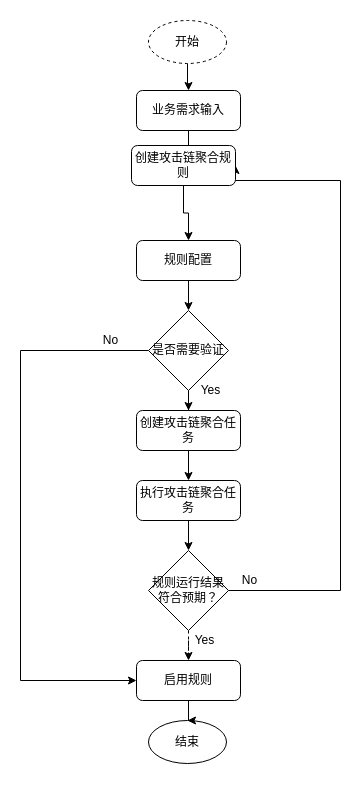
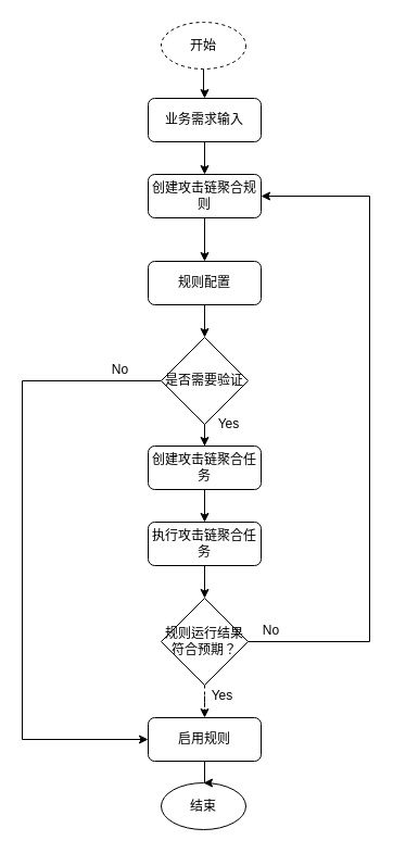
- <mxCell id="19" value="创建攻击链聚合规则" style="rounded=1;whiteSpace=wrap;html=1;fontSize=12;glass=0;strokeWidth=1;shadow=0;" vertex="1" parent="1"><mxGeometry x="131" y="145" width="104" height="40" as="geometry" /></mxCell>
+ <mxCell id="19" value="创建攻击链聚合规则" style="rounded=1;whiteSpace=wrap;html=1;fontSize=12;glass=0;strokeWidth=1;shadow=0;" vertex="1" parent="1"><mxGeometry x="136" y="160" width="104" height="40" as="geometry" /></mxCell>
